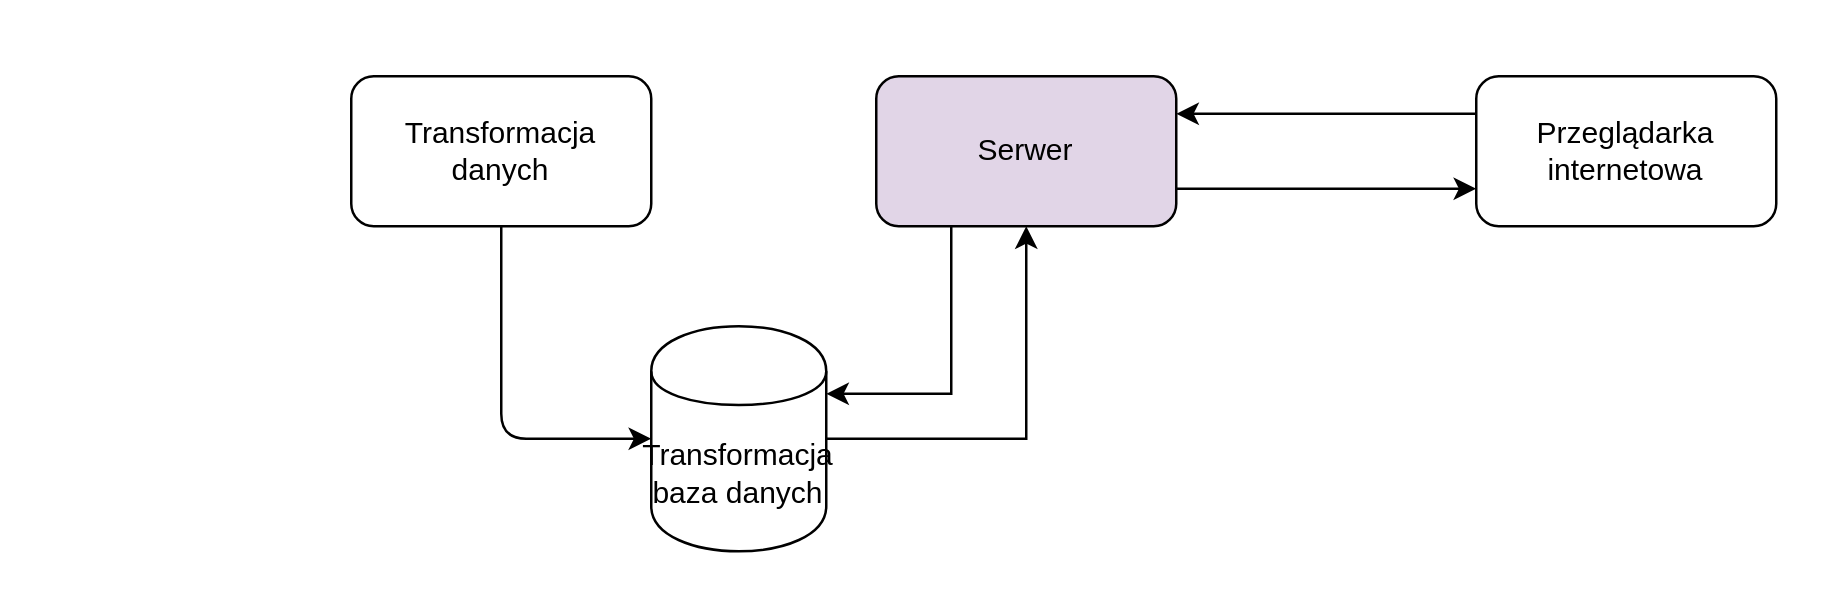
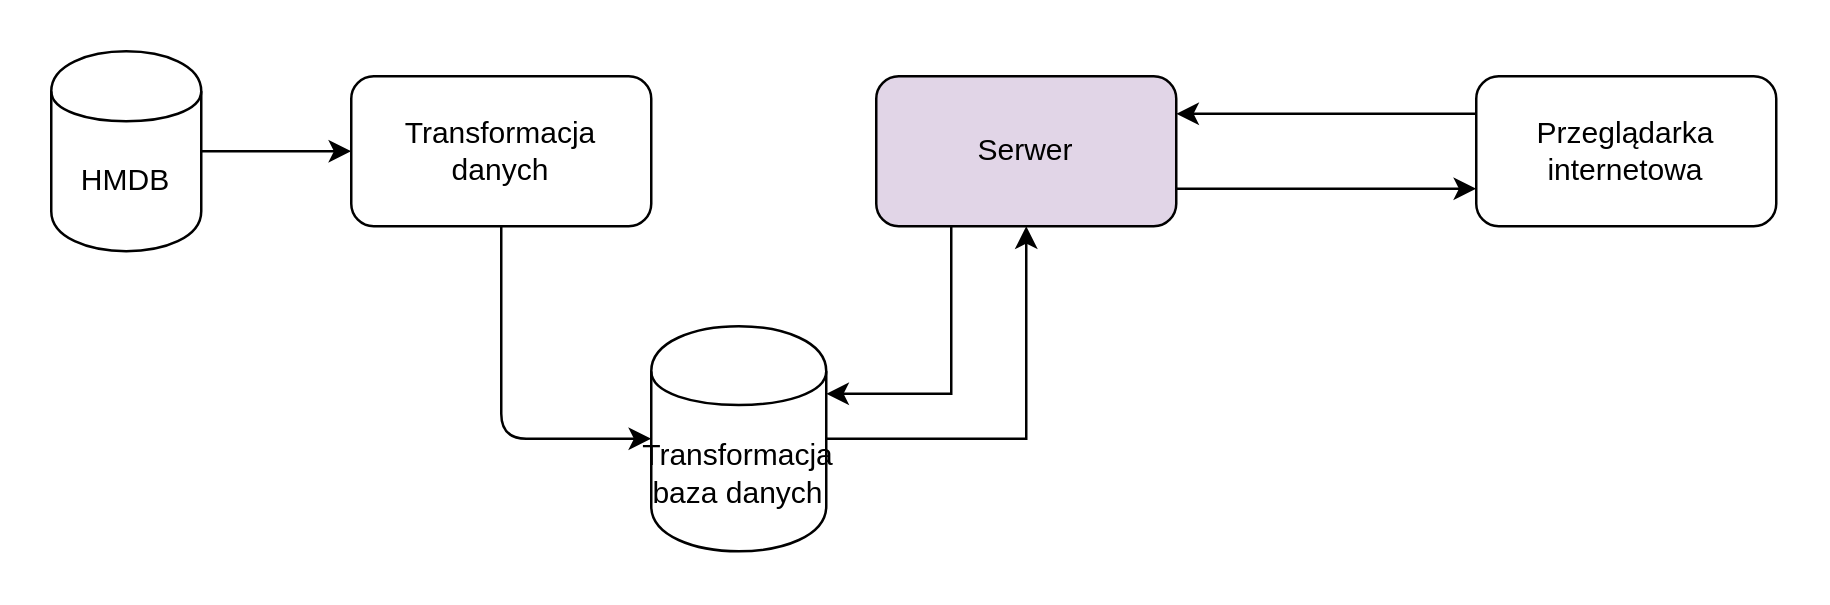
+ <mxCell id="2" value="HMDB" style="shape=cylinder;whiteSpace=wrap;html=1;boundedLbl=1;backgroundOutline=1;" vertex="1" parent="1"><mxGeometry x="20" y="20" width="60" height="80" as="geometry" /></mxCell>
+ <mxCell id="4" value="" style="endArrow=classic;html=1;entryX=0;entryY=0.5;entryDx=0;entryDy=0;exitX=1;exitY=0.5;exitDx=0;exitDy=0;" edge="1" parent="1" source="2" target="3"><mxGeometry width="50" height="50" relative="1" as="geometry"><mxPoint x="20" y="170" as="sourcePoint" /><mxPoint x="70" y="120" as="targetPoint" /></mxGeometry></mxCell>
